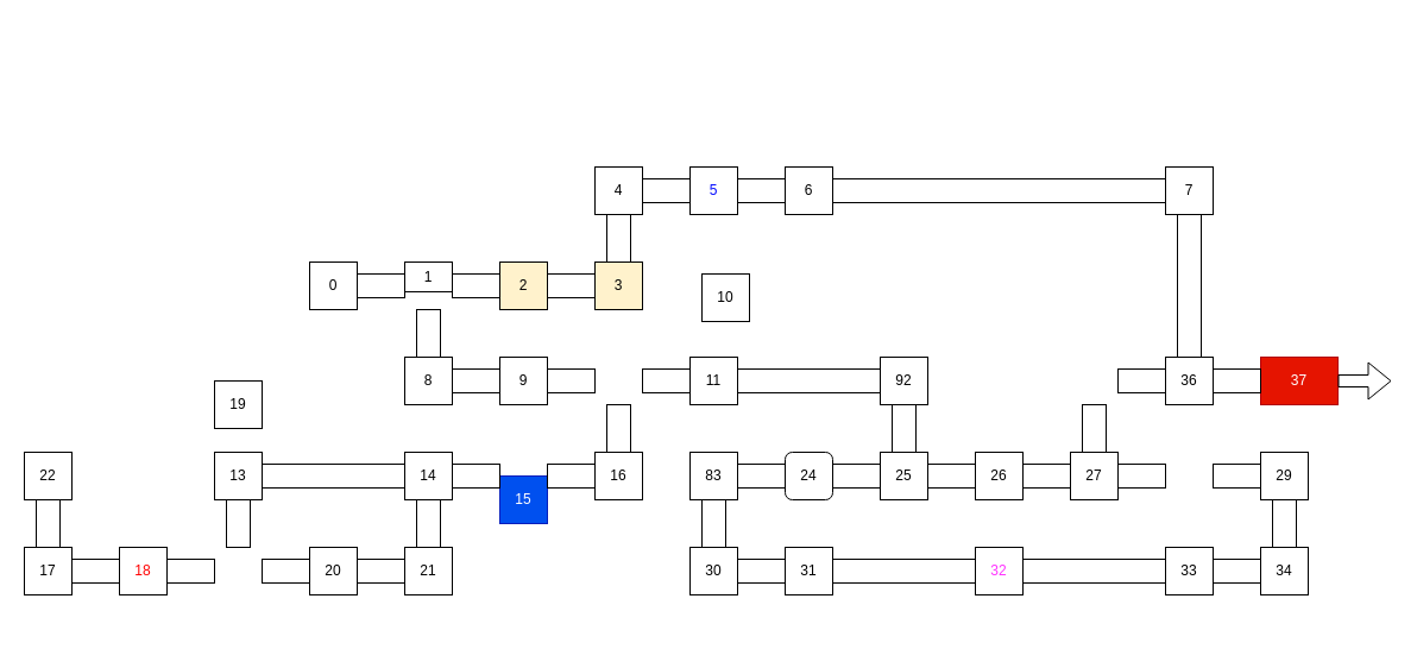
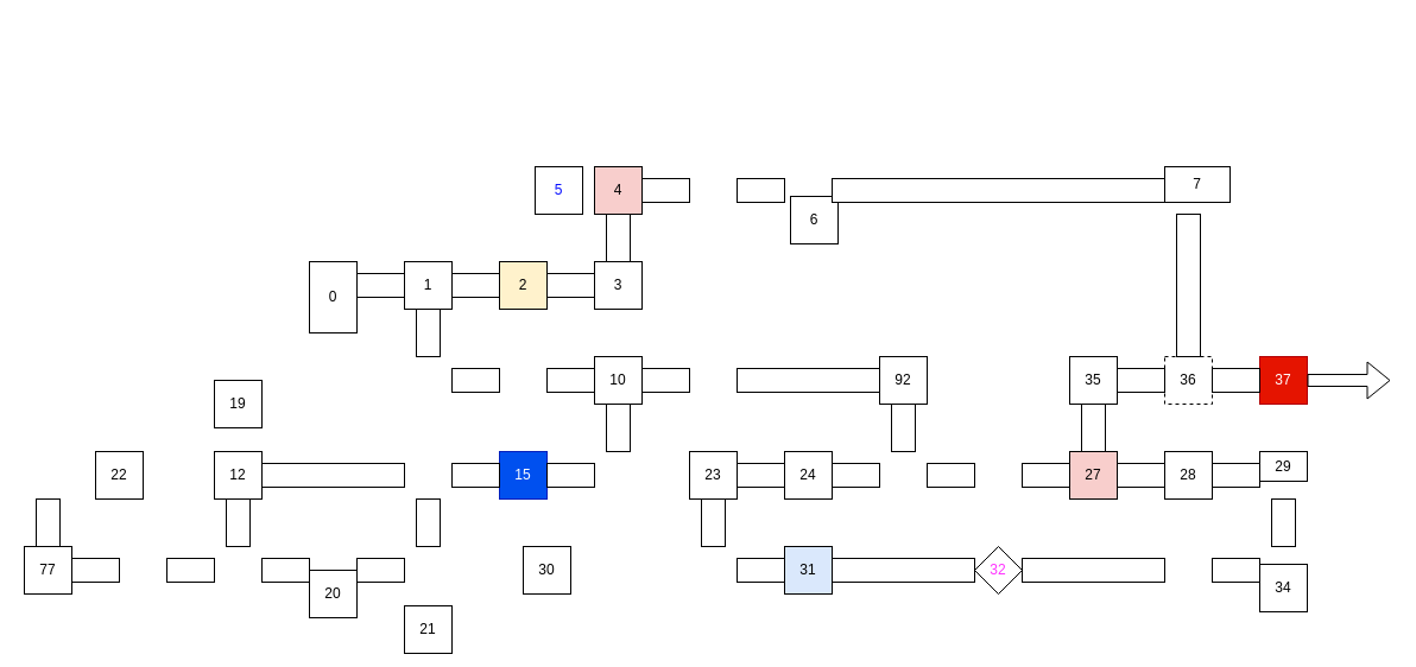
- <mxCell id="34" value="4" style="rounded=0;whiteSpace=wrap;html=1;" vertex="1" parent="1"><mxGeometry x="500" width="40" height="40" as="geometry" y="140" /></mxCell>
+ <mxCell id="34" value="4" style="rounded=0;whiteSpace=wrap;html=1;fillColor=#f8cecc;" vertex="1" parent="1"><mxGeometry x="500" width="40" height="40" as="geometry" y="140" /></mxCell>
- <mxCell id="38" value="5" style="rounded=0;whiteSpace=wrap;html=1;fontColor=#050DFF;" vertex="1" parent="1"><mxGeometry x="580" width="40" height="40" as="geometry" y="140" /></mxCell>
+ <mxCell id="38" value="5" style="rounded=0;whiteSpace=wrap;html=1;fontColor=#050DFF;" vertex="1" parent="1"><mxGeometry x="450" y="140" width="40" height="40" as="geometry" /></mxCell>
- <mxCell id="39" value="6" style="rounded=0;whiteSpace=wrap;html=1;" vertex="1" parent="1"><mxGeometry x="660" width="40" height="40" as="geometry" y="140" /></mxCell>
+ <mxCell id="39" value="6" style="rounded=0;whiteSpace=wrap;html=1;" vertex="1" parent="1"><mxGeometry x="665" y="165" width="40" height="40" as="geometry" /></mxCell>
- <mxCell id="40" value="7" style="rounded=0;whiteSpace=wrap;html=1;" vertex="1" parent="1"><mxGeometry x="980" width="40" height="40" as="geometry" y="140" /></mxCell>
+ <mxCell id="40" value="7" style="rounded=0;whiteSpace=wrap;html=1;" vertex="1" parent="1"><mxGeometry x="980" y="140" width="55" height="30" as="geometry" /></mxCell>
- <mxCell id="28" value="1" style="rounded=0;whiteSpace=wrap;html=1;" vertex="1" parent="1"><mxGeometry x="340" y="220" width="40" height="25" as="geometry" /></mxCell>
+ <mxCell id="28" value="1" style="rounded=0;whiteSpace=wrap;html=1;" vertex="1" parent="1"><mxGeometry x="340" y="220" width="40" height="40" as="geometry" /></mxCell>
- <mxCell id="29" value="0" style="rounded=0;whiteSpace=wrap;html=1;" vertex="1" parent="1"><mxGeometry x="260" y="220" width="40" height="40" as="geometry" /></mxCell>
+ <mxCell id="29" value="0" style="rounded=0;whiteSpace=wrap;html=1;" vertex="1" parent="1"><mxGeometry x="260" y="220" width="40" height="60" as="geometry" /></mxCell>
- <mxCell id="33" value="3" style="rounded=0;whiteSpace=wrap;html=1;fillColor=#fff2cc;" vertex="1" parent="1"><mxGeometry x="500" y="220" width="40" height="40" as="geometry" /></mxCell>
+ <mxCell id="33" value="3" style="rounded=0;whiteSpace=wrap;html=1;" vertex="1" parent="1"><mxGeometry x="500" y="220" width="40" height="40" as="geometry" /></mxCell>
- <mxCell id="20" value="10" style="rounded=0;whiteSpace=wrap;html=1;" vertex="1" parent="1"><mxGeometry x="590" y="230" width="40" height="40" as="geometry" /></mxCell>
+ <mxCell id="20" value="10" style="rounded=0;whiteSpace=wrap;html=1;" vertex="1" parent="1"><mxGeometry x="500" y="300" width="40" height="40" as="geometry" /></mxCell>
- <mxCell id="27" value="8" style="rounded=0;whiteSpace=wrap;html=1;" vertex="1" parent="1"><mxGeometry x="340" y="300" width="40" height="40" as="geometry" /></mxCell>
- <mxCell id="21" value="9" style="rounded=0;whiteSpace=wrap;html=1;" vertex="1" parent="1"><mxGeometry x="420" y="300" width="40" height="40" as="geometry" /></mxCell>
- <mxCell id="43" value="11" style="rounded=0;whiteSpace=wrap;html=1;" vertex="1" parent="1"><mxGeometry x="580" y="300" width="40" height="40" as="geometry" /></mxCell>
+ <mxCell id="73" value="35" style="rounded=0;whiteSpace=wrap;html=1;" vertex="1" parent="1"><mxGeometry x="900" y="300" width="40" height="40" as="geometry" /></mxCell>
- <mxCell id="72" value="36" style="rounded=0;whiteSpace=wrap;html=1;" vertex="1" parent="1"><mxGeometry x="980" y="300" width="40" height="40" as="geometry" /></mxCell>
+ <mxCell id="72" value="36" style="rounded=0;whiteSpace=wrap;html=1;dashed=1;" vertex="1" parent="1"><mxGeometry x="980" y="300" width="40" height="40" as="geometry" /></mxCell>
- <mxCell id="74" value="37" style="rounded=0;whiteSpace=wrap;html=1;fillColor=#e51400;fontColor=#ffffff;strokeColor=#B20000;" vertex="1" parent="1"><mxGeometry x="1060" y="300" width="65" height="40" as="geometry" /></mxCell>
+ <mxCell id="74" value="37" style="rounded=0;whiteSpace=wrap;html=1;fillColor=#e51400;fontColor=#ffffff;strokeColor=#B20000;" vertex="1" parent="1"><mxGeometry x="1060" y="300" width="40" height="40" as="geometry" /></mxCell>
- <mxCell id="2" value="22" style="rounded=0;whiteSpace=wrap;html=1;" vertex="1" parent="1"><mxGeometry x="20" y="380" width="40" height="40" as="geometry" /></mxCell>
+ <mxCell id="2" value="22" style="rounded=0;whiteSpace=wrap;html=1;" vertex="1" parent="1"><mxGeometry x="80" y="380" width="40" height="40" as="geometry" /></mxCell>
- <mxCell id="6" value="13" style="rounded=0;whiteSpace=wrap;html=1;" vertex="1" parent="1"><mxGeometry x="180" y="380" width="40" height="40" as="geometry" /></mxCell>
+ <mxCell id="6" value="12" style="rounded=0;whiteSpace=wrap;html=1;" vertex="1" parent="1"><mxGeometry x="180" y="380" width="40" height="40" as="geometry" /></mxCell>
- <mxCell id="7" value="&lt;div&gt;14&lt;/div&gt;" style="rounded=0;whiteSpace=wrap;html=1;" vertex="1" parent="1"><mxGeometry x="340" y="380" width="40" height="40" as="geometry" /></mxCell>
- <mxCell id="19" value="16" style="rounded=0;whiteSpace=wrap;html=1;" vertex="1" parent="1"><mxGeometry x="500" y="380" width="40" height="40" as="geometry" /></mxCell>
- <mxCell id="44" value="83" style="rounded=0;whiteSpace=wrap;html=1;" vertex="1" parent="1"><mxGeometry x="580" y="380" width="40" height="40" as="geometry" /></mxCell>
+ <mxCell id="44" value="23" style="rounded=0;whiteSpace=wrap;html=1;" vertex="1" parent="1"><mxGeometry x="580" y="380" width="40" height="40" as="geometry" /></mxCell>
- <mxCell id="45" value="24" style="whiteSpace=wrap;html=1;rounded=1;" vertex="1" parent="1"><mxGeometry x="660" y="380" width="40" height="40" as="geometry" /></mxCell>
+ <mxCell id="45" value="24" style="rounded=0;whiteSpace=wrap;html=1;" vertex="1" parent="1"><mxGeometry x="660" y="380" width="40" height="40" as="geometry" /></mxCell>
- <mxCell id="51" value="25" style="rounded=0;whiteSpace=wrap;html=1;" vertex="1" parent="1"><mxGeometry x="740" y="380" width="40" height="40" as="geometry" /></mxCell>
- <mxCell id="59" value="26" style="rounded=0;whiteSpace=wrap;html=1;" vertex="1" parent="1"><mxGeometry x="820" y="380" width="40" height="40" as="geometry" /></mxCell>
- <mxCell id="60" value="27" style="rounded=0;whiteSpace=wrap;html=1;" vertex="1" parent="1"><mxGeometry x="900" y="380" width="40" height="40" as="geometry" /></mxCell>
+ <mxCell id="60" value="27" style="rounded=0;whiteSpace=wrap;html=1;fillColor=#f8cecc;" vertex="1" parent="1"><mxGeometry x="900" y="380" width="40" height="40" as="geometry" /></mxCell>
+ <mxCell id="61" value="28" style="rounded=0;whiteSpace=wrap;html=1;" vertex="1" parent="1"><mxGeometry x="980" y="380" width="40" height="40" as="geometry" /></mxCell>
- <mxCell id="62" value="29" style="rounded=0;whiteSpace=wrap;html=1;" vertex="1" parent="1"><mxGeometry x="1060" y="380" width="40" height="40" as="geometry" /></mxCell>
+ <mxCell id="62" value="29" style="rounded=0;whiteSpace=wrap;html=1;" vertex="1" parent="1"><mxGeometry x="1060" y="380" width="40" height="25" as="geometry" /></mxCell>
- <mxCell id="18" value="15" style="rounded=0;whiteSpace=wrap;html=1;fillColor=#0050ef;fontColor=#ffffff;strokeColor=#001DBC;" vertex="1" parent="1"><mxGeometry x="420" y="400" width="40" height="40" as="geometry" /></mxCell>
+ <mxCell id="18" value="15" style="rounded=0;whiteSpace=wrap;html=1;fillColor=#0050ef;fontColor=#ffffff;strokeColor=#001DBC;" vertex="1" parent="1"><mxGeometry x="420" y="380" width="40" height="40" as="geometry" /></mxCell>
- <mxCell id="3" value="17" style="rounded=0;whiteSpace=wrap;html=1;" vertex="1" parent="1"><mxGeometry x="20" y="460" width="40" height="40" as="geometry" /></mxCell>
+ <mxCell id="3" value="77" style="rounded=0;whiteSpace=wrap;html=1;" vertex="1" parent="1"><mxGeometry x="20" y="460" width="40" height="40" as="geometry" /></mxCell>
- <mxCell id="4" value="18" style="rounded=0;whiteSpace=wrap;html=1;fontColor=#FF0000;" vertex="1" parent="1"><mxGeometry x="100" y="460" width="40" height="40" as="geometry" /></mxCell>
- <mxCell id="8" value="20" style="rounded=0;whiteSpace=wrap;html=1;" vertex="1" parent="1"><mxGeometry x="260" y="460" width="40" height="40" as="geometry" /></mxCell>
+ <mxCell id="8" value="20" style="rounded=0;whiteSpace=wrap;html=1;" vertex="1" parent="1"><mxGeometry x="260" y="480" width="40" height="40" as="geometry" /></mxCell>
- <mxCell id="15" value="21" style="rounded=0;whiteSpace=wrap;html=1;" vertex="1" parent="1"><mxGeometry x="340" y="460" width="40" height="40" as="geometry" /></mxCell>
+ <mxCell id="15" value="21" style="rounded=0;whiteSpace=wrap;html=1;" vertex="1" parent="1"><mxGeometry x="340" y="510" width="40" height="40" as="geometry" /></mxCell>
- <mxCell id="53" value="30" style="rounded=0;whiteSpace=wrap;html=1;" vertex="1" parent="1"><mxGeometry x="580" y="460" width="40" height="40" as="geometry" /></mxCell>
+ <mxCell id="53" value="30" style="rounded=0;whiteSpace=wrap;html=1;" vertex="1" parent="1"><mxGeometry x="440" y="460" width="40" height="40" as="geometry" /></mxCell>
- <mxCell id="54" value="31" style="rounded=0;whiteSpace=wrap;html=1;" vertex="1" parent="1"><mxGeometry x="660" y="460" width="40" height="40" as="geometry" /></mxCell>
+ <mxCell id="54" value="31" style="rounded=0;whiteSpace=wrap;html=1;fillColor=#dae8fc;" vertex="1" parent="1"><mxGeometry x="660" y="460" width="40" height="40" as="geometry" /></mxCell>
- <mxCell id="55" value="32" style="rounded=0;whiteSpace=wrap;html=1;fontColor=#FF33FF;" vertex="1" parent="1"><mxGeometry x="820" y="460" width="40" height="40" as="geometry" /></mxCell>
+ <mxCell id="55" value="32" style="rhombus;whiteSpace=wrap;html=1;fontColor=#FF33FF;" vertex="1" parent="1"><mxGeometry x="820" y="460" width="40" height="40" as="geometry" /></mxCell>
- <mxCell id="64" value="33" style="rounded=0;whiteSpace=wrap;html=1;" vertex="1" parent="1"><mxGeometry x="980" y="460" width="40" height="40" as="geometry" /></mxCell>
- <mxCell id="63" value="34" style="rounded=0;whiteSpace=wrap;html=1;" vertex="1" parent="1"><mxGeometry x="1060" y="460" width="40" height="40" as="geometry" /></mxCell>
+ <mxCell id="63" value="34" style="rounded=0;whiteSpace=wrap;html=1;" vertex="1" parent="1"><mxGeometry x="1060" y="475" width="40" height="40" as="geometry" /></mxCell>
